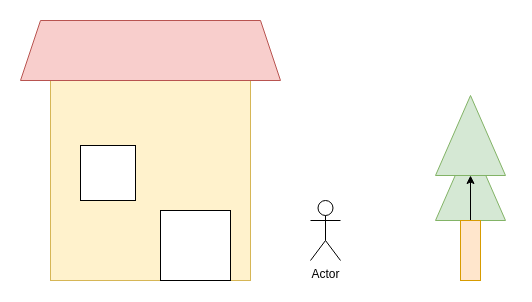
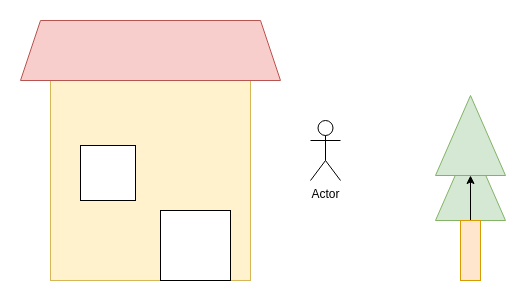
- <mxCell id="4" value="Actor" style="shape=umlActor;verticalLabelPosition=bottom;verticalAlign=top;html=1;outlineConnect=0;" vertex="1" parent="1"><mxGeometry x="310" y="200" width="30" height="60" as="geometry" /></mxCell>
+ <mxCell id="4" value="Actor" style="shape=umlActor;verticalLabelPosition=bottom;verticalAlign=top;html=1;outlineConnect=0;" vertex="1" parent="1"><mxGeometry x="310" y="120" width="30" height="60" as="geometry" /></mxCell>
